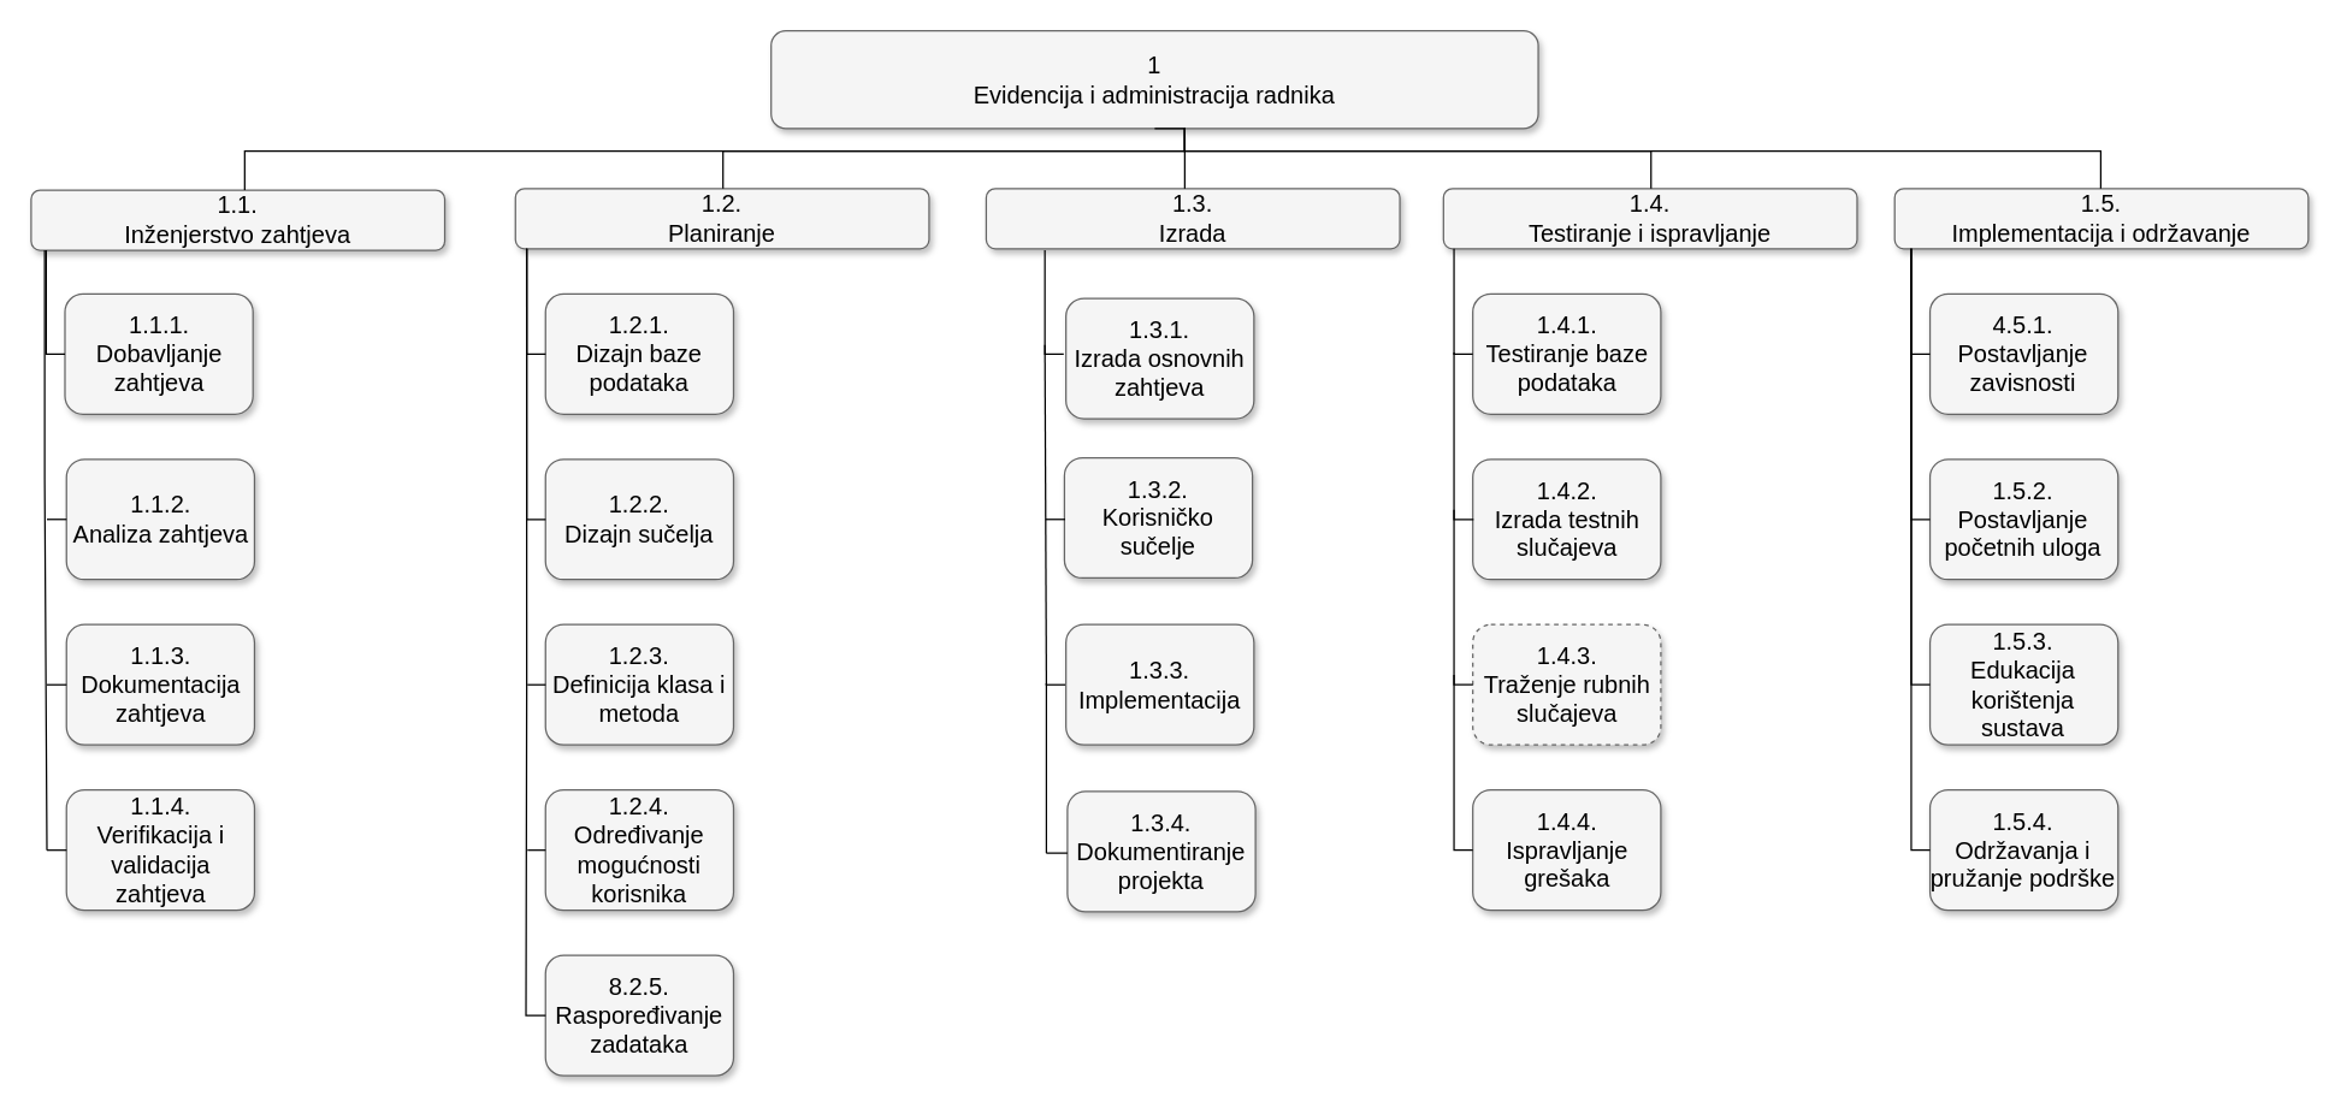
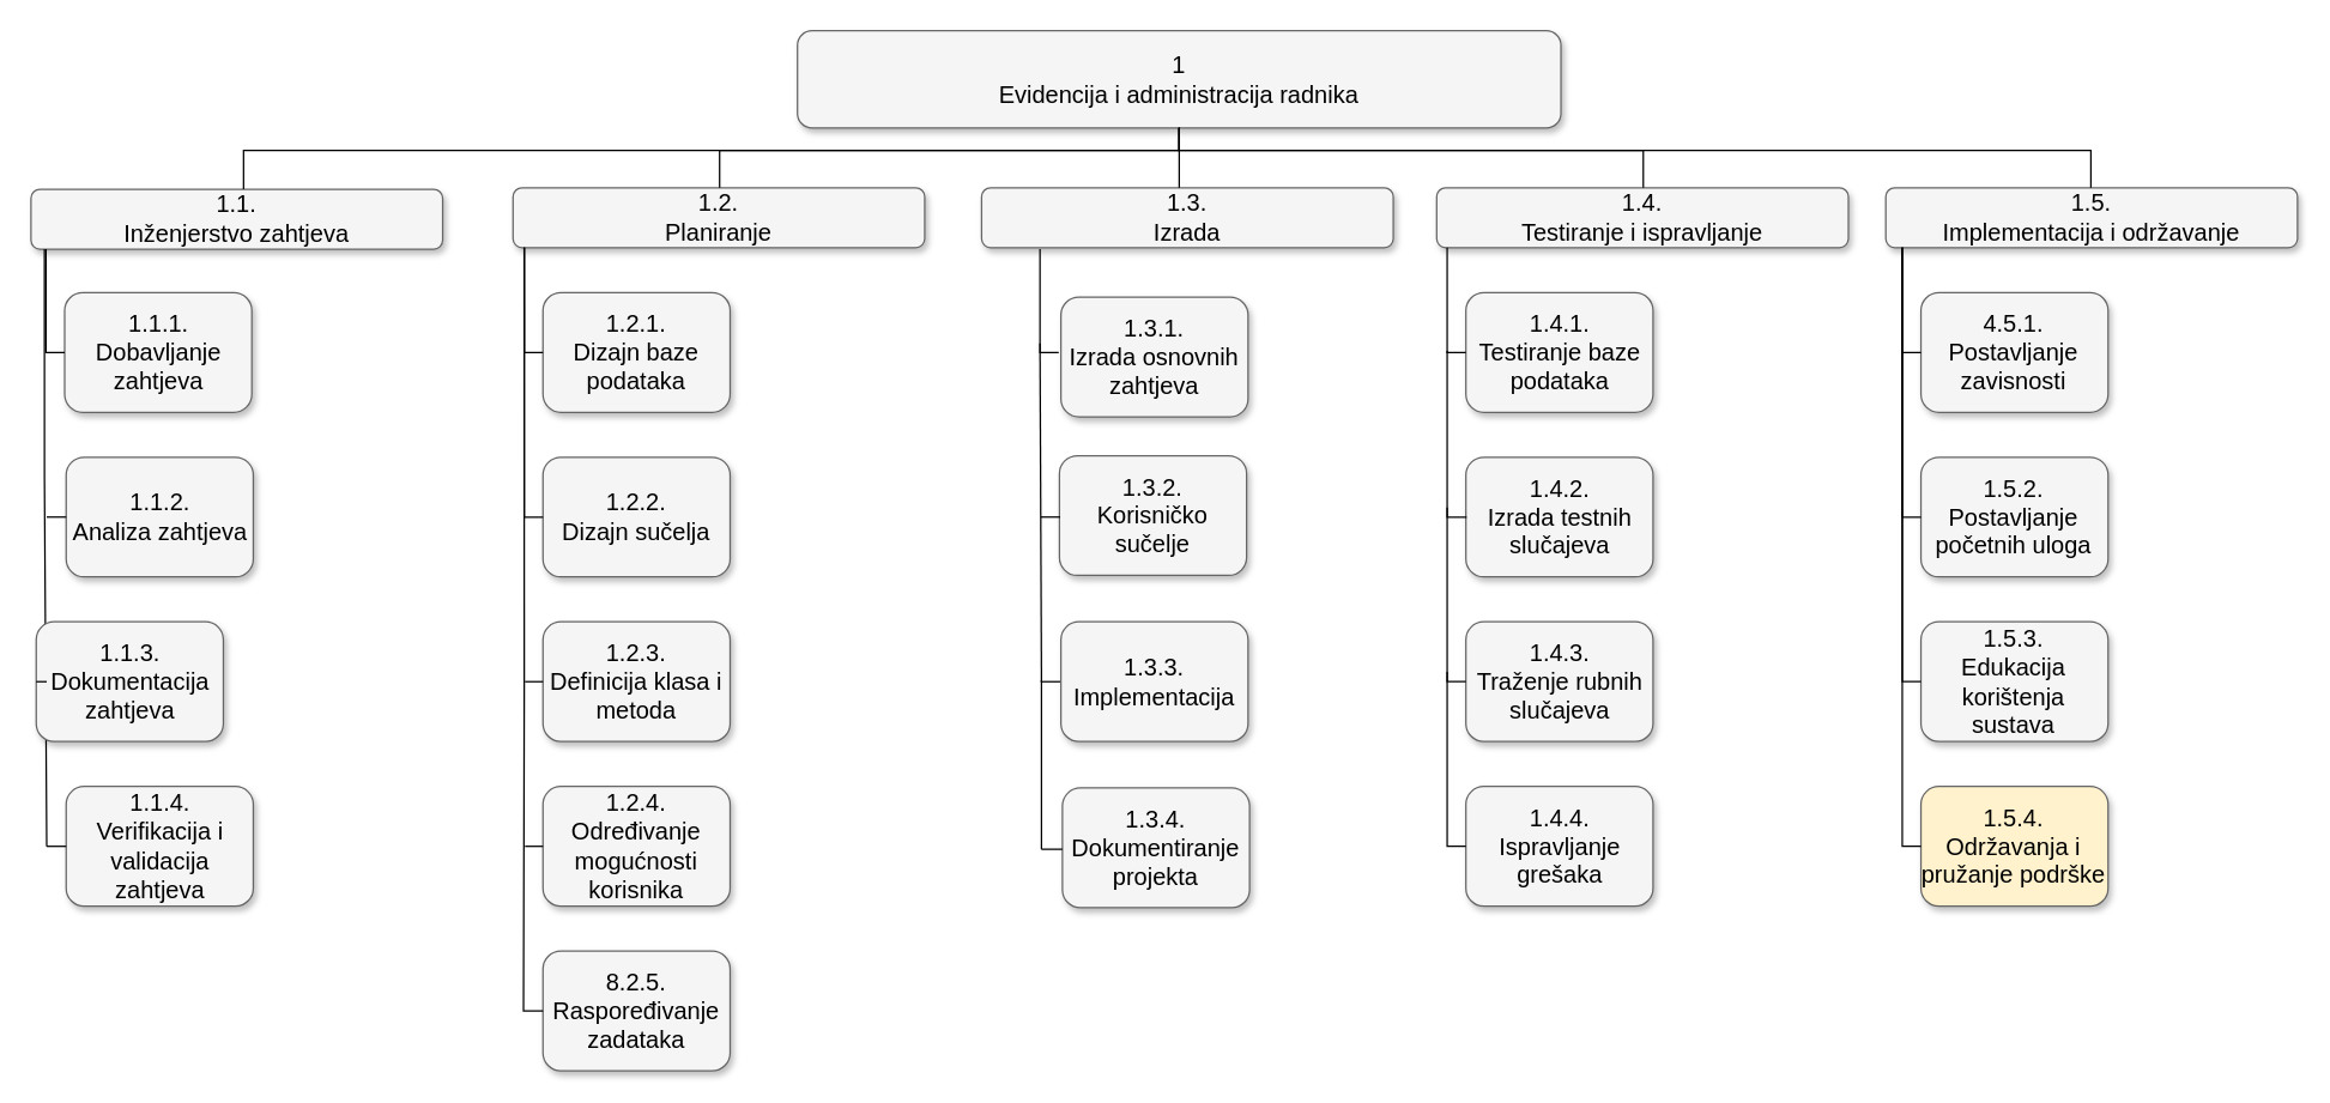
- <mxCell id="2" value="1&lt;br&gt;Evidencija i administracija radnika" style="whiteSpace=wrap;html=1;rounded=1;shadow=1;strokeWidth=1;fontSize=16;align=center;fillColor=#f5f5f5;strokeColor=#666666;" parent="1" vertex="1"><mxGeometry x="512" y="20" width="510" height="65" as="geometry" /></mxCell>
+ <mxCell id="2" value="1&lt;br&gt;Evidencija i administracija radnika" style="whiteSpace=wrap;html=1;rounded=1;shadow=1;strokeWidth=1;fontSize=16;align=center;fillColor=#f5f5f5;strokeColor=#666666;" parent="1" vertex="1"><mxGeometry x="532" y="20" width="510" height="65" as="geometry" /></mxCell>
- <mxCell id="34" value="1.1.3.&lt;br&gt;Dokumentacija&lt;br&gt;zahtjeva" style="whiteSpace=wrap;html=1;rounded=1;shadow=1;strokeWidth=1;fontSize=16;align=center;fillColor=#f5f5f5;strokeColor=#666666;" parent="1" vertex="1"><mxGeometry x="43.5" y="415" width="125" height="80" as="geometry" /></mxCell>
+ <mxCell id="34" value="1.1.3.&lt;br&gt;Dokumentacija&lt;br&gt;zahtjeva" style="whiteSpace=wrap;html=1;rounded=1;shadow=1;strokeWidth=1;fontSize=16;align=center;fillColor=#f5f5f5;strokeColor=#666666;" parent="1" vertex="1"><mxGeometry x="23.5" y="415" width="125" height="80" as="geometry" /></mxCell>
- <mxCell id="48" value="1.4.3.&lt;br&gt;Traženje rubnih slučajeva" style="whiteSpace=wrap;html=1;rounded=1;shadow=1;strokeWidth=1;fontSize=16;align=center;fillColor=#f5f5f5;strokeColor=#666666;dashed=1;" parent="1" vertex="1"><mxGeometry x="978.51" y="415" width="125" height="80" as="geometry" /></mxCell>
+ <mxCell id="48" value="1.4.3.&lt;br&gt;Traženje rubnih slučajeva" style="whiteSpace=wrap;html=1;rounded=1;shadow=1;strokeWidth=1;fontSize=16;align=center;fillColor=#f5f5f5;strokeColor=#666666;" parent="1" vertex="1"><mxGeometry x="978.51" y="415" width="125" height="80" as="geometry" /></mxCell>
- <mxCell id="16" value="&lt;span&gt;1.5.4.&lt;br&gt;Održavanja i pružanje podrške&lt;br&gt;&lt;/span&gt;" style="whiteSpace=wrap;html=1;rounded=1;shadow=1;strokeWidth=1;fontSize=16;align=center;fillColor=#f5f5f5;strokeColor=#666666;" parent="1" vertex="1"><mxGeometry x="1282.49" y="525" width="125" height="80" as="geometry" /></mxCell>
+ <mxCell id="16" value="&lt;span&gt;1.5.4.&lt;br&gt;Održavanja i pružanje podrške&lt;br&gt;&lt;/span&gt;" style="whiteSpace=wrap;html=1;rounded=1;shadow=1;strokeWidth=1;fontSize=16;align=center;fillColor=#fff2cc;strokeColor=#666666;" parent="1" vertex="1"><mxGeometry x="1282.49" y="525" width="125" height="80" as="geometry" /></mxCell>
